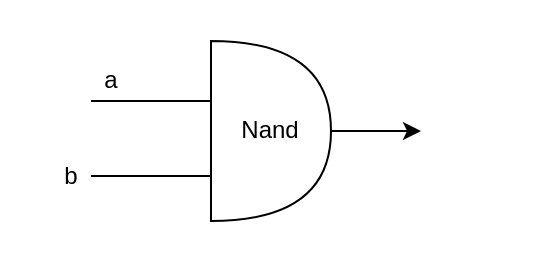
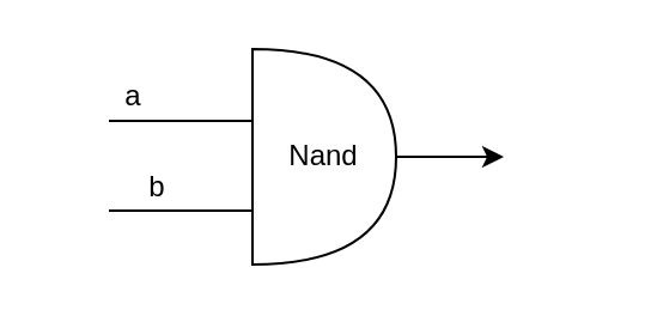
- <mxCell id="7" value="b" style="text;html=1;align=center;verticalAlign=middle;resizable=0;points=[];autosize=1;strokeColor=none;fillColor=none;" vertex="1" parent="2"><mxGeometry y="53" width="30" height="30" as="geometry" /></mxCell>
+ <mxCell id="7" value="b" style="text;html=1;align=center;verticalAlign=middle;resizable=0;points=[];autosize=1;strokeColor=none;fillColor=none;" vertex="1" parent="2"><mxGeometry x="30" y="43" width="30" height="30" as="geometry" /></mxCell>
